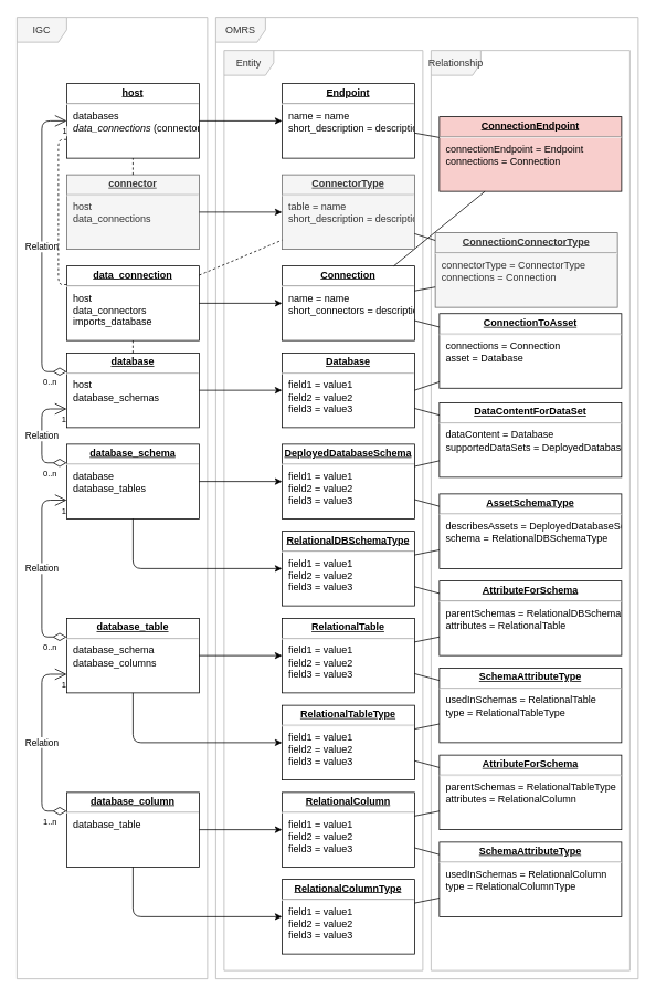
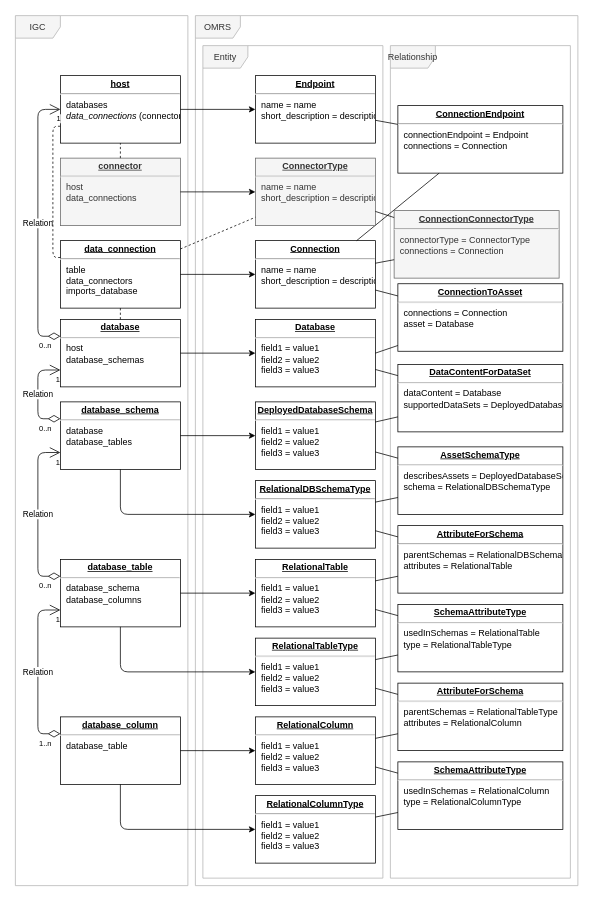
- <mxCell id="57" value="&lt;p style=&quot;margin: 0px ; margin-top: 4px ; text-align: center ; text-decoration: underline&quot;&gt;&lt;b&gt;ConnectionEndpoint&lt;/b&gt;&lt;/p&gt;&lt;hr&gt;&lt;p style=&quot;margin: 0px ; margin-left: 8px&quot;&gt;connectionEndpoint = Endpoint&lt;/p&gt;&lt;p style=&quot;margin: 0px ; margin-left: 8px&quot;&gt;connections = Connection&lt;br&gt;&lt;/p&gt;" style="verticalAlign=top;align=left;overflow=fill;fontSize=12;fontFamily=Helvetica;html=1;fillColor=#f8cecc;strokeColor=#000000;" parent="1" vertex="1"><mxGeometry x="530" y="140" width="220" height="90" as="geometry" /></mxCell>
+ <mxCell id="57" value="&lt;p style=&quot;margin: 0px ; margin-top: 4px ; text-align: center ; text-decoration: underline&quot;&gt;&lt;b&gt;ConnectionEndpoint&lt;/b&gt;&lt;/p&gt;&lt;hr&gt;&lt;p style=&quot;margin: 0px ; margin-left: 8px&quot;&gt;connectionEndpoint = Endpoint&lt;/p&gt;&lt;p style=&quot;margin: 0px ; margin-left: 8px&quot;&gt;connections = Connection&lt;br&gt;&lt;/p&gt;" style="verticalAlign=top;align=left;overflow=fill;fontSize=12;fontFamily=Helvetica;html=1;fillColor=#ffffff;strokeColor=#000000;" parent="1" vertex="1"><mxGeometry x="530" y="140" width="220" height="90" as="geometry" /></mxCell>
- <mxCell id="68" value="&lt;p style=&quot;margin: 0px ; margin-top: 4px ; text-align: center ; text-decoration: underline&quot;&gt;&lt;b&gt;ConnectorType&lt;/b&gt;&lt;/p&gt;&lt;hr&gt;&lt;p style=&quot;margin: 0px ; margin-left: 8px&quot;&gt;table = name&lt;br&gt;short_description = description&lt;br&gt;&lt;/p&gt;" style="verticalAlign=top;align=left;overflow=fill;fontSize=12;fontFamily=Helvetica;html=1;fillColor=#f5f5f5;strokeColor=#666666;fontColor=#333333;" parent="1" vertex="1"><mxGeometry x="340" y="210" width="160" height="90" as="geometry" /></mxCell>
+ <mxCell id="68" value="&lt;p style=&quot;margin: 0px ; margin-top: 4px ; text-align: center ; text-decoration: underline&quot;&gt;&lt;b&gt;ConnectorType&lt;/b&gt;&lt;/p&gt;&lt;hr&gt;&lt;p style=&quot;margin: 0px ; margin-left: 8px&quot;&gt;name = name&lt;br&gt;short_description = description&lt;br&gt;&lt;/p&gt;" style="verticalAlign=top;align=left;overflow=fill;fontSize=12;fontFamily=Helvetica;html=1;fillColor=#f5f5f5;strokeColor=#666666;fontColor=#333333;" parent="1" vertex="1"><mxGeometry x="340" y="210" width="160" height="90" as="geometry" /></mxCell>
- <mxCell id="58" value="&lt;p style=&quot;margin: 0px ; margin-top: 4px ; text-align: center ; text-decoration: underline&quot;&gt;&lt;b&gt;Connection&lt;/b&gt;&lt;/p&gt;&lt;hr&gt;&lt;p style=&quot;margin: 0px ; margin-left: 8px&quot;&gt;name = name&lt;br&gt;short_connectors = description&lt;br&gt;&lt;/p&gt;" style="verticalAlign=top;align=left;overflow=fill;fontSize=12;fontFamily=Helvetica;html=1;fillColor=#ffffff;strokeColor=#000000;" parent="1" vertex="1"><mxGeometry x="340" y="320" width="160" height="90" as="geometry" /></mxCell>
+ <mxCell id="58" value="&lt;p style=&quot;margin: 0px ; margin-top: 4px ; text-align: center ; text-decoration: underline&quot;&gt;&lt;b&gt;Connection&lt;/b&gt;&lt;/p&gt;&lt;hr&gt;&lt;p style=&quot;margin: 0px ; margin-left: 8px&quot;&gt;name = name&lt;br&gt;short_description = description&lt;br&gt;&lt;/p&gt;" style="verticalAlign=top;align=left;overflow=fill;fontSize=12;fontFamily=Helvetica;html=1;fillColor=#ffffff;strokeColor=#000000;" parent="1" vertex="1"><mxGeometry x="340" y="320" width="160" height="90" as="geometry" /></mxCell>
- <mxCell id="64" value="&lt;p style=&quot;margin: 0px ; margin-top: 4px ; text-align: center ; text-decoration: underline&quot;&gt;&lt;b&gt;data_connection&lt;/b&gt;&lt;/p&gt;&lt;hr&gt;&lt;p style=&quot;margin: 0px ; margin-left: 8px&quot;&gt;host&lt;/p&gt;&lt;p style=&quot;margin: 0px ; margin-left: 8px&quot;&gt;data_connectors&lt;/p&gt;&lt;p style=&quot;margin: 0px ; margin-left: 8px&quot;&gt;imports_database&lt;/p&gt;" style="verticalAlign=top;align=left;overflow=fill;fontSize=12;fontFamily=Helvetica;html=1;fillColor=#ffffff;strokeColor=#000000;" parent="1" vertex="1"><mxGeometry x="80" y="320" width="160" height="90" as="geometry" /></mxCell>
+ <mxCell id="64" value="&lt;p style=&quot;margin: 0px ; margin-top: 4px ; text-align: center ; text-decoration: underline&quot;&gt;&lt;b&gt;data_connection&lt;/b&gt;&lt;/p&gt;&lt;hr&gt;&lt;p style=&quot;margin: 0px ; margin-left: 8px&quot;&gt;table&lt;/p&gt;&lt;p style=&quot;margin: 0px ; margin-left: 8px&quot;&gt;data_connectors&lt;/p&gt;&lt;p style=&quot;margin: 0px ; margin-left: 8px&quot;&gt;imports_database&lt;/p&gt;" style="verticalAlign=top;align=left;overflow=fill;fontSize=12;fontFamily=Helvetica;html=1;fillColor=#ffffff;strokeColor=#000000;" parent="1" vertex="1"><mxGeometry x="80" y="320" width="160" height="90" as="geometry" /></mxCell>
